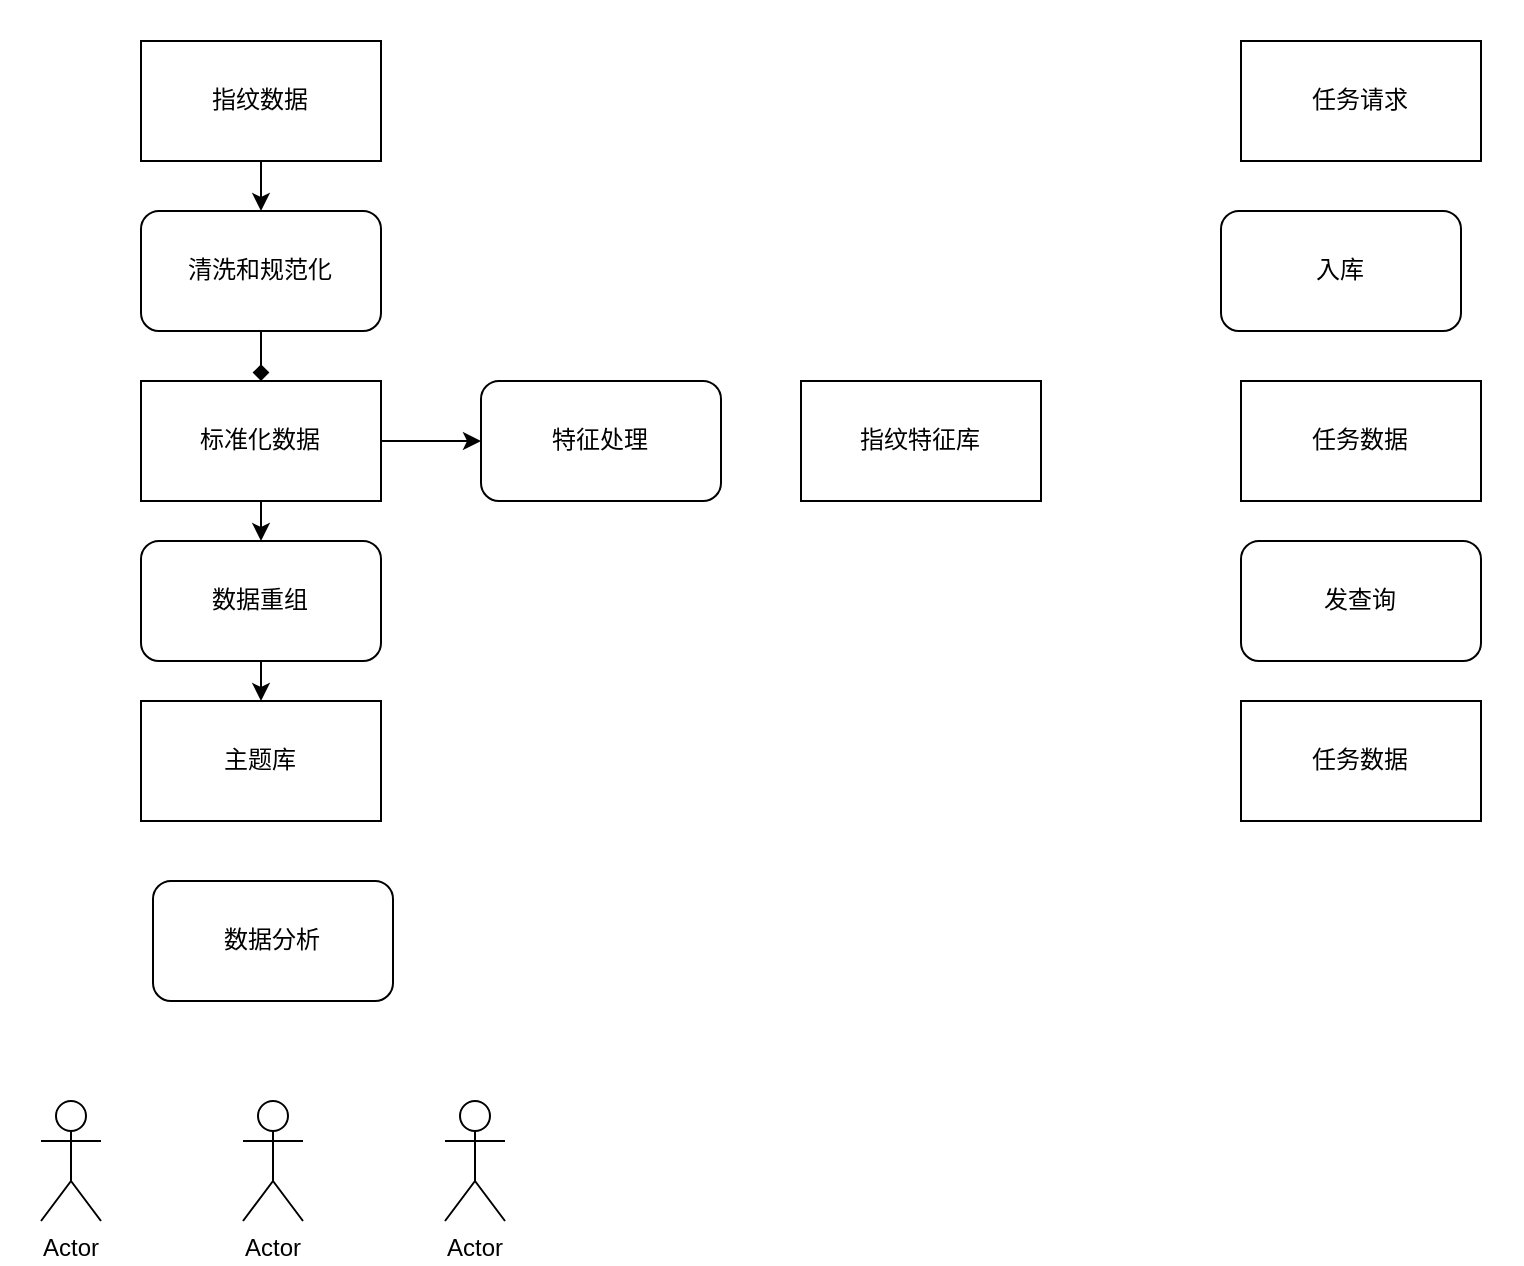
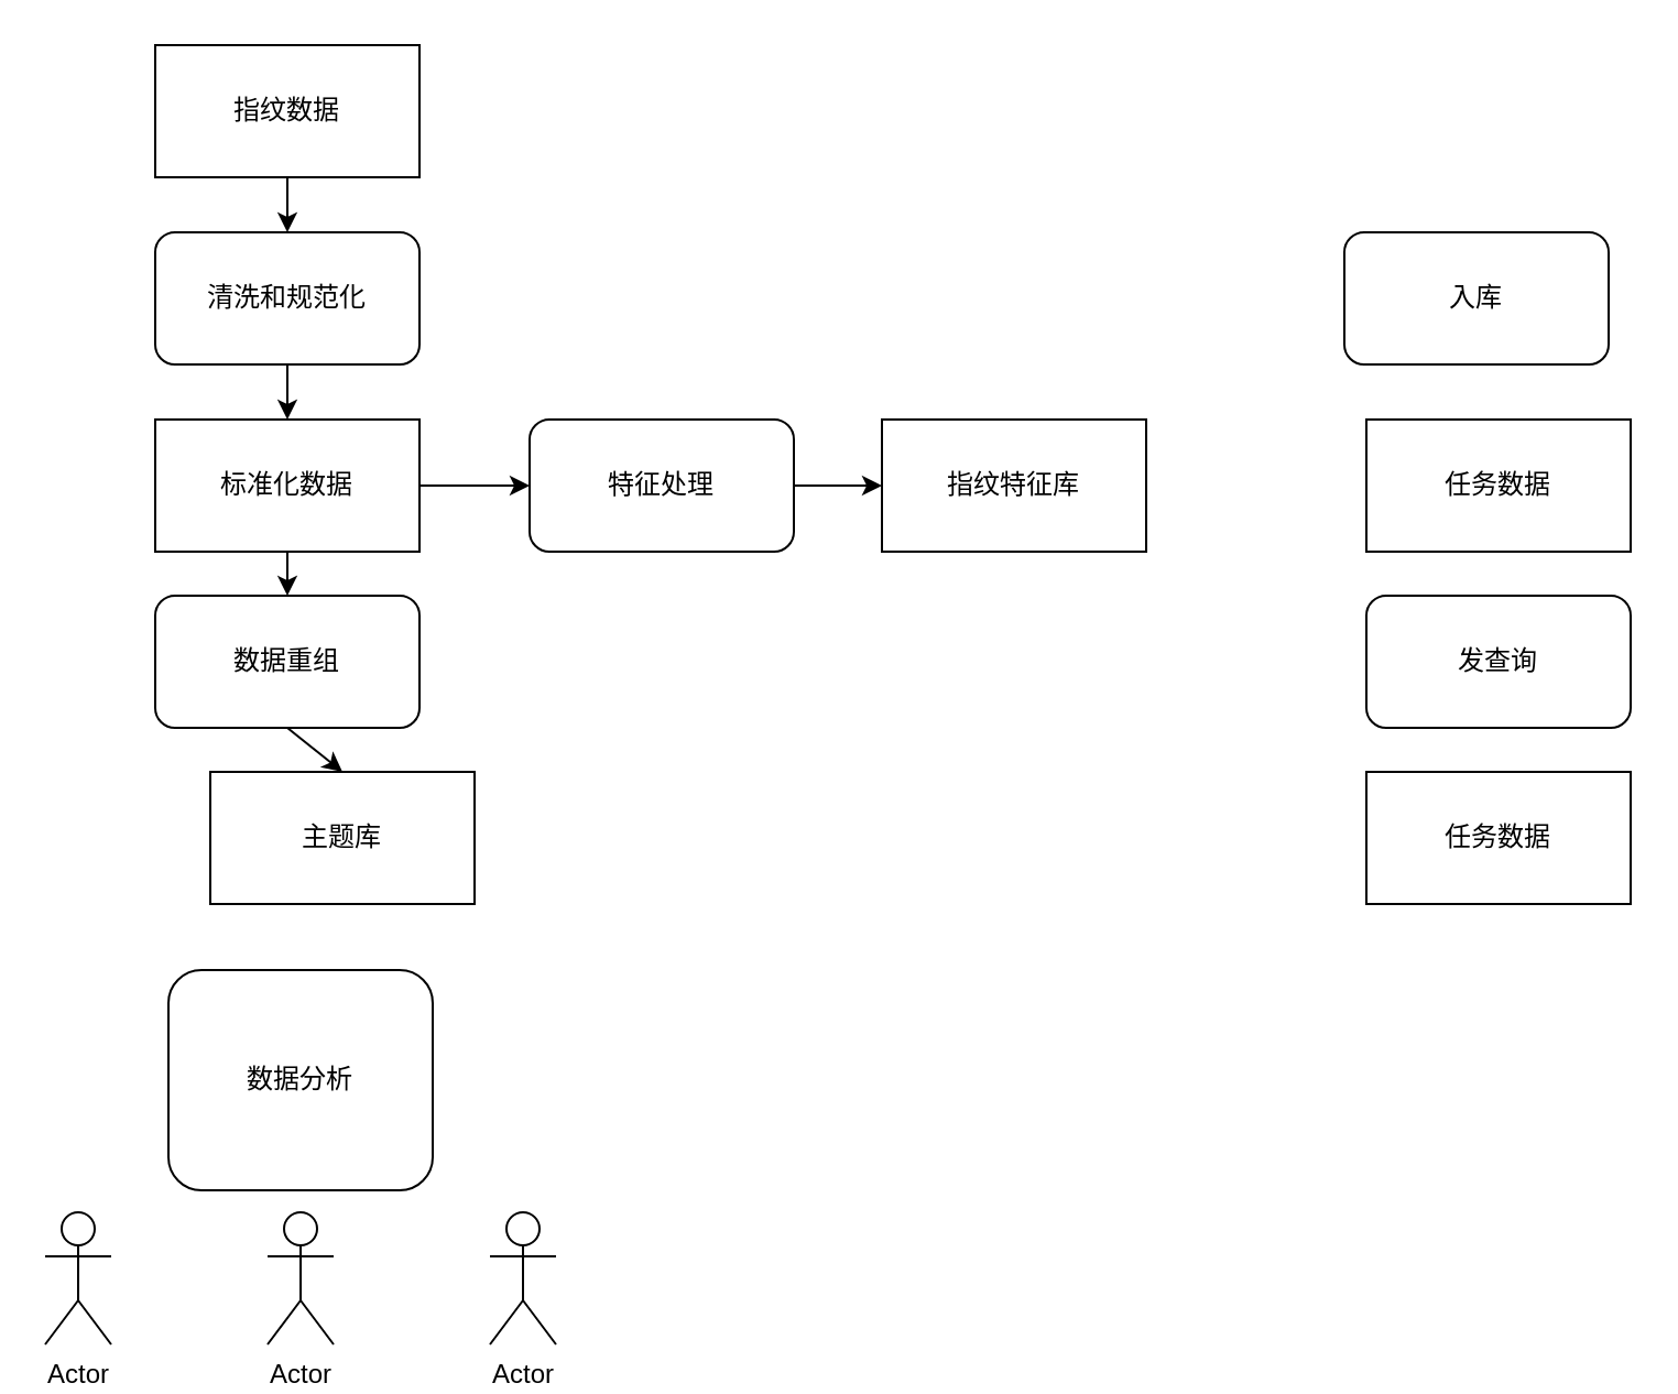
- <mxCell id="19" value="任务请求" style="rounded=0;whiteSpace=wrap;html=1;" vertex="1" parent="1"><mxGeometry x="620" y="20" width="120" height="60" as="geometry" /></mxCell>
- <mxCell id="12" value="" style="endArrow=diamond;html=1;entryX=0.5;entryY=0;entryDx=0;entryDy=0;exitX=0.5;exitY=1;exitDx=0;exitDy=0;" edge="1" parent="1" source="3" target="4"><mxGeometry width="50" height="50" relative="1" as="geometry"><mxPoint x="130" y="170" as="sourcePoint" /><mxPoint x="180" y="120" as="targetPoint" /></mxGeometry></mxCell>
+ <mxCell id="12" value="" style="endArrow=classic;html=1;entryX=0.5;entryY=0;entryDx=0;entryDy=0;exitX=0.5;exitY=1;exitDx=0;exitDy=0;" edge="1" parent="1" source="3" target="4"><mxGeometry width="50" height="50" relative="1" as="geometry"><mxPoint x="130" y="170" as="sourcePoint" /><mxPoint x="180" y="120" as="targetPoint" /></mxGeometry></mxCell>
+ <mxCell id="9" value="" style="edgeStyle=orthogonalEdgeStyle;rounded=0;orthogonalLoop=1;jettySize=auto;html=1;" edge="1" parent="1" source="10" target="8"><mxGeometry relative="1" as="geometry" /></mxCell>
- <mxCell id="6" value="主题库" style="rounded=0;whiteSpace=wrap;html=1;" vertex="1" parent="1"><mxGeometry x="70" y="350" width="120" height="60" as="geometry" /></mxCell>
+ <mxCell id="6" value="主题库" style="rounded=0;whiteSpace=wrap;html=1;" vertex="1" parent="1"><mxGeometry x="95" y="350" width="120" height="60" as="geometry" /></mxCell>
- <mxCell id="15" value="数据分析&lt;br&gt;" style="rounded=1;whiteSpace=wrap;html=1;" vertex="1" parent="1"><mxGeometry x="76" y="440" width="120" height="60" as="geometry" /></mxCell>
+ <mxCell id="15" value="数据分析&lt;br&gt;" style="rounded=1;whiteSpace=wrap;html=1;" vertex="1" parent="1"><mxGeometry x="76" y="440" width="120" height="100" as="geometry" /></mxCell>
